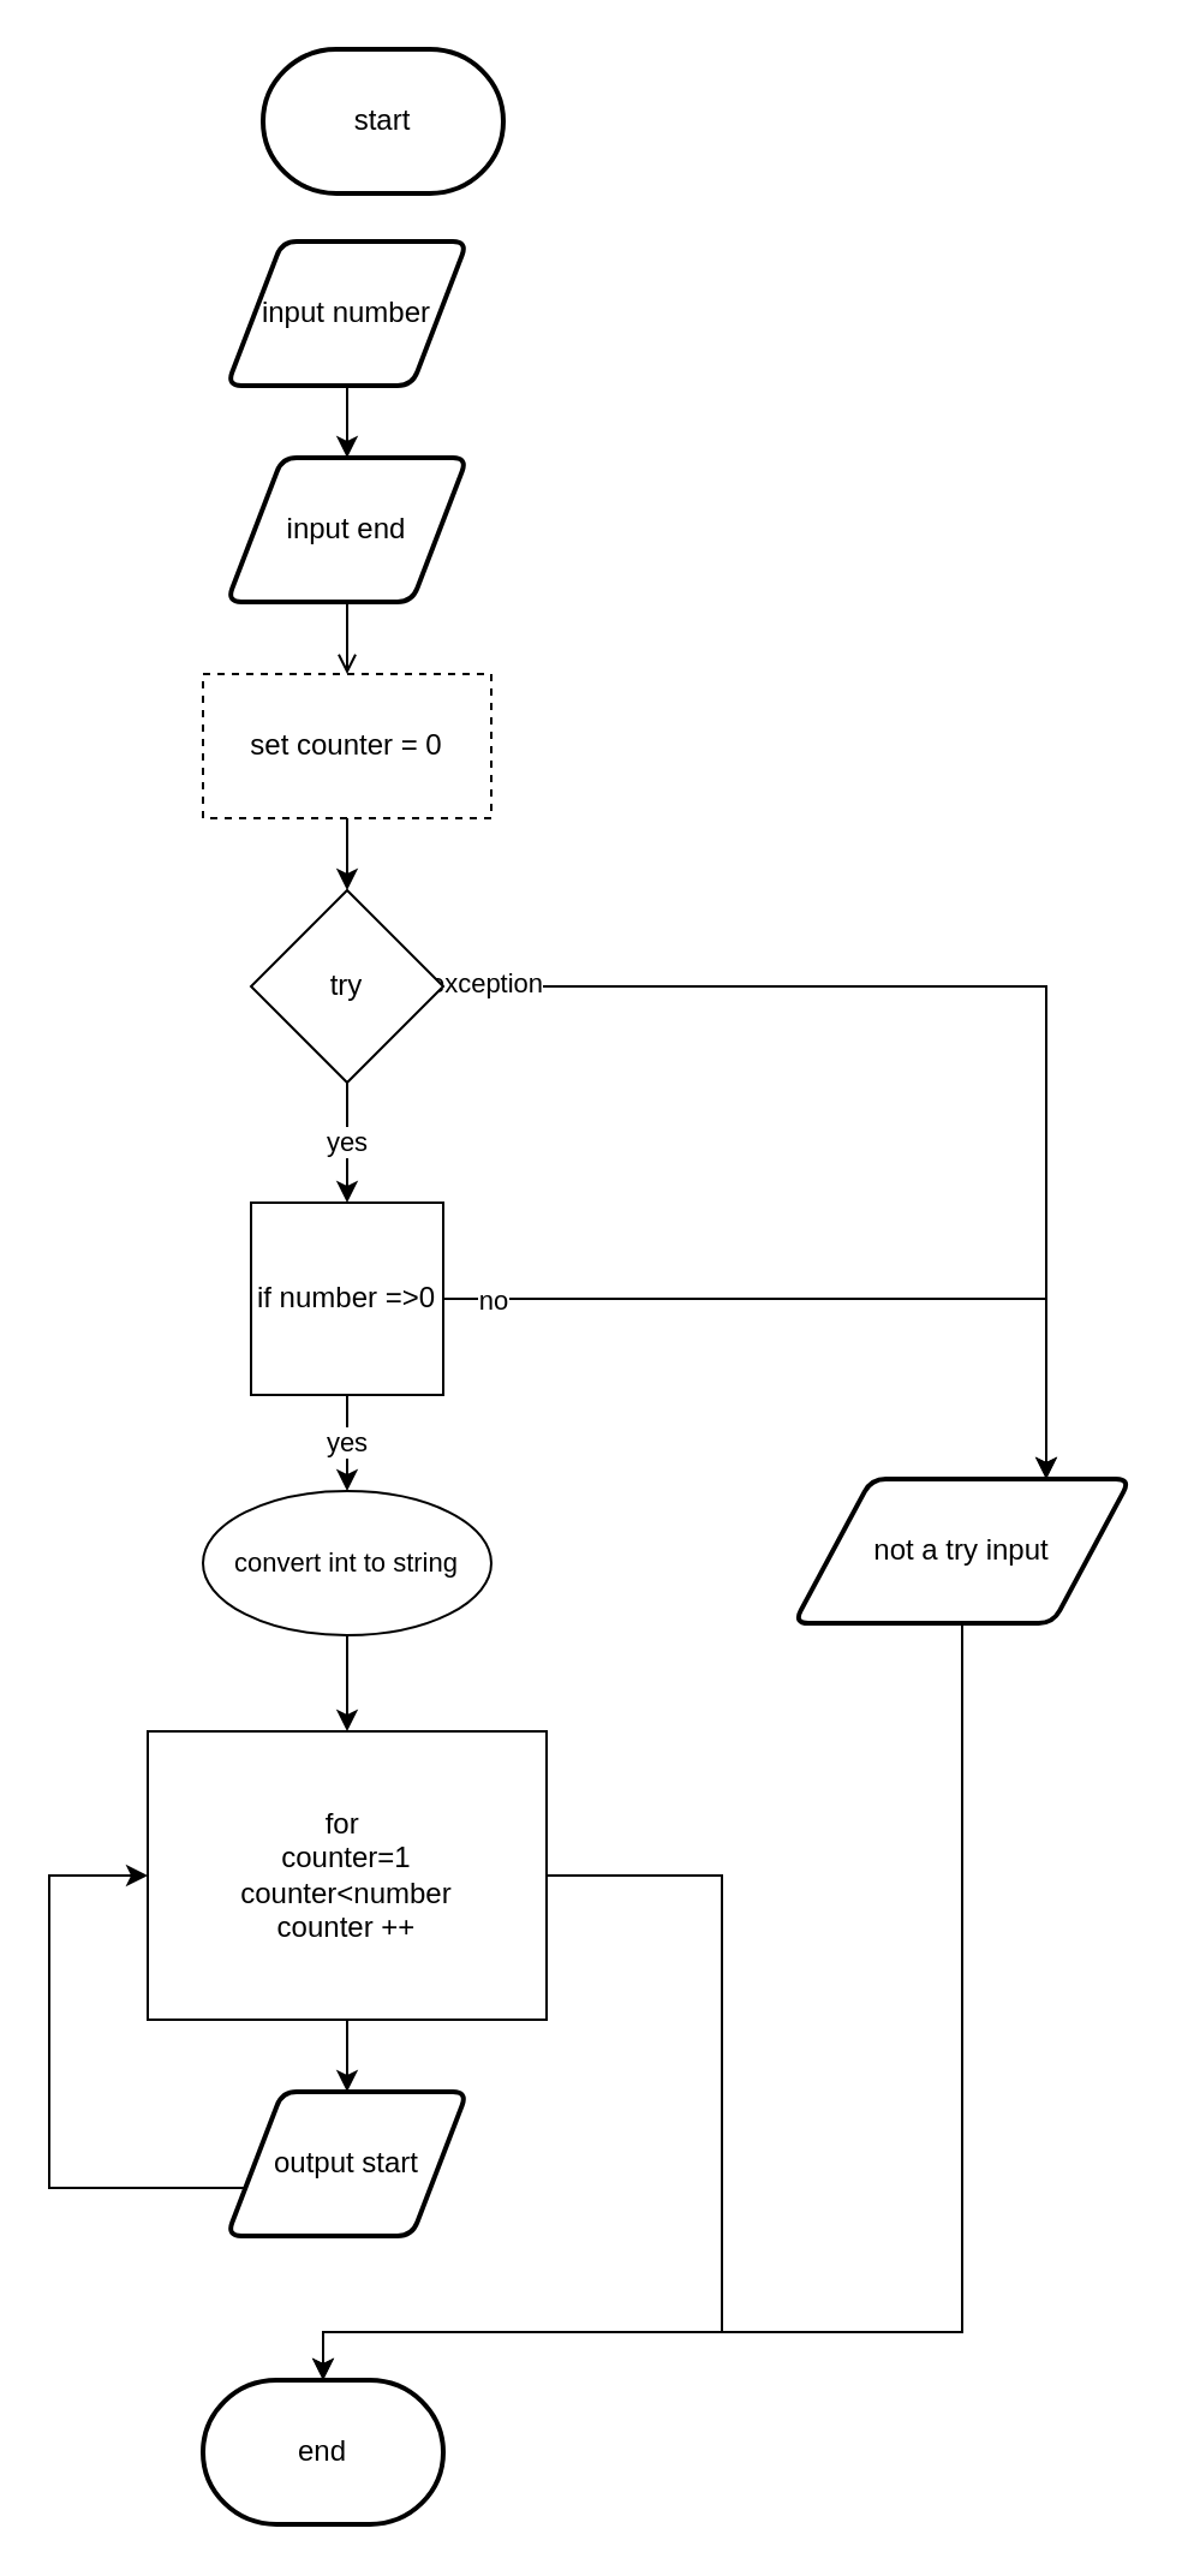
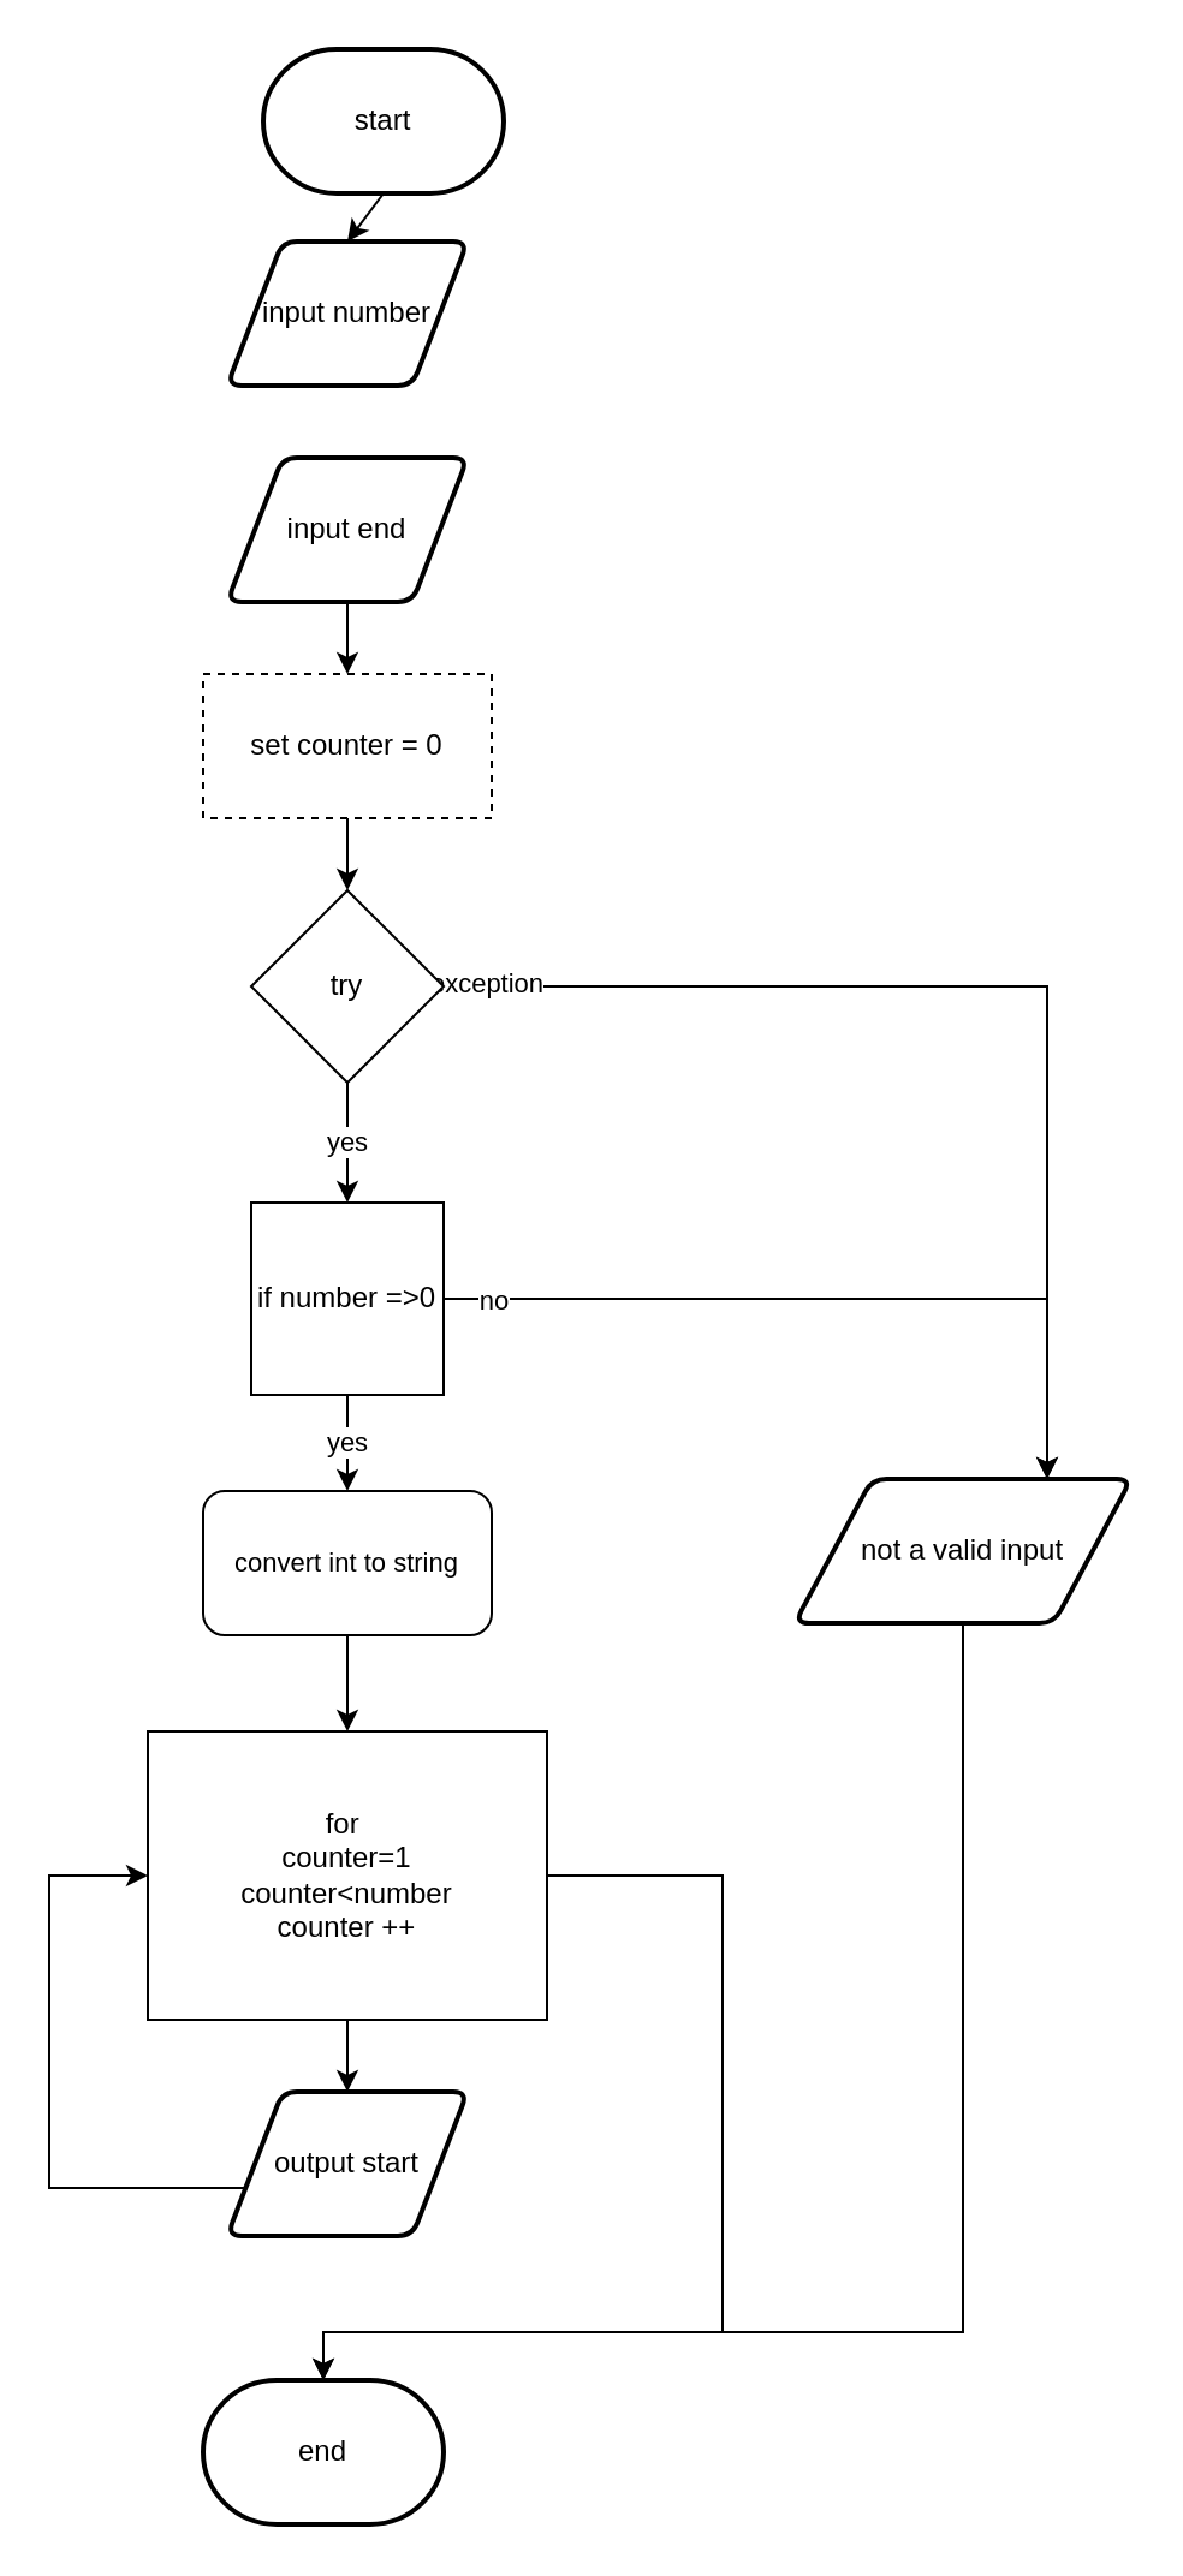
+ <mxCell id="2" style="edgeStyle=none;html=1;exitX=0.5;exitY=1;exitDx=0;exitDy=0;exitPerimeter=0;entryX=0.5;entryY=0;entryDx=0;entryDy=0;" parent="1" source="3" target="5" edge="1"><mxGeometry relative="1" as="geometry" /></mxCell>
- <mxCell id="4" style="edgeStyle=none;html=1;exitX=0.5;exitY=1;exitDx=0;exitDy=0;entryX=0.5;entryY=0;entryDx=0;entryDy=0;" edge="1" parent="1" source="5" target="27"><mxGeometry relative="1" as="geometry" /></mxCell>
- <mxCell id="26" style="edgeStyle=none;html=1;exitX=0.5;exitY=1;exitDx=0;exitDy=0;endArrow=open;" edge="1" parent="1" source="27" target="13"><mxGeometry relative="1" as="geometry" /></mxCell>
+ <mxCell id="26" style="edgeStyle=none;html=1;exitX=0.5;exitY=1;exitDx=0;exitDy=0;" edge="1" parent="1" source="27" target="13"><mxGeometry relative="1" as="geometry" /></mxCell>
- <mxCell id="15" value="not a try input" style="shape=parallelogram;html=1;strokeWidth=2;perimeter=parallelogramPerimeter;whiteSpace=wrap;rounded=1;arcSize=12;size=0.23;" parent="1" vertex="1"><mxGeometry x="330" y="615" width="140" height="60" as="geometry" /></mxCell>
+ <mxCell id="15" value="not a valid input" style="shape=parallelogram;html=1;strokeWidth=2;perimeter=parallelogramPerimeter;whiteSpace=wrap;rounded=1;arcSize=12;size=0.23;" parent="1" vertex="1"><mxGeometry x="330" y="615" width="140" height="60" as="geometry" /></mxCell>
- <mxCell id="25" value="convert int to string" style="ellipse;whiteSpace=wrap;html=1;fontFamily=Helvetica;fontSize=11;fontColor=default;" parent="1" vertex="1"><mxGeometry x="84" y="620" width="120" height="60" as="geometry" /></mxCell>
+ <mxCell id="25" value="convert int to string" style="rounded=1;whiteSpace=wrap;html=1;fontFamily=Helvetica;fontSize=11;fontColor=default;" parent="1" vertex="1"><mxGeometry x="84" y="620" width="120" height="60" as="geometry" /></mxCell>
